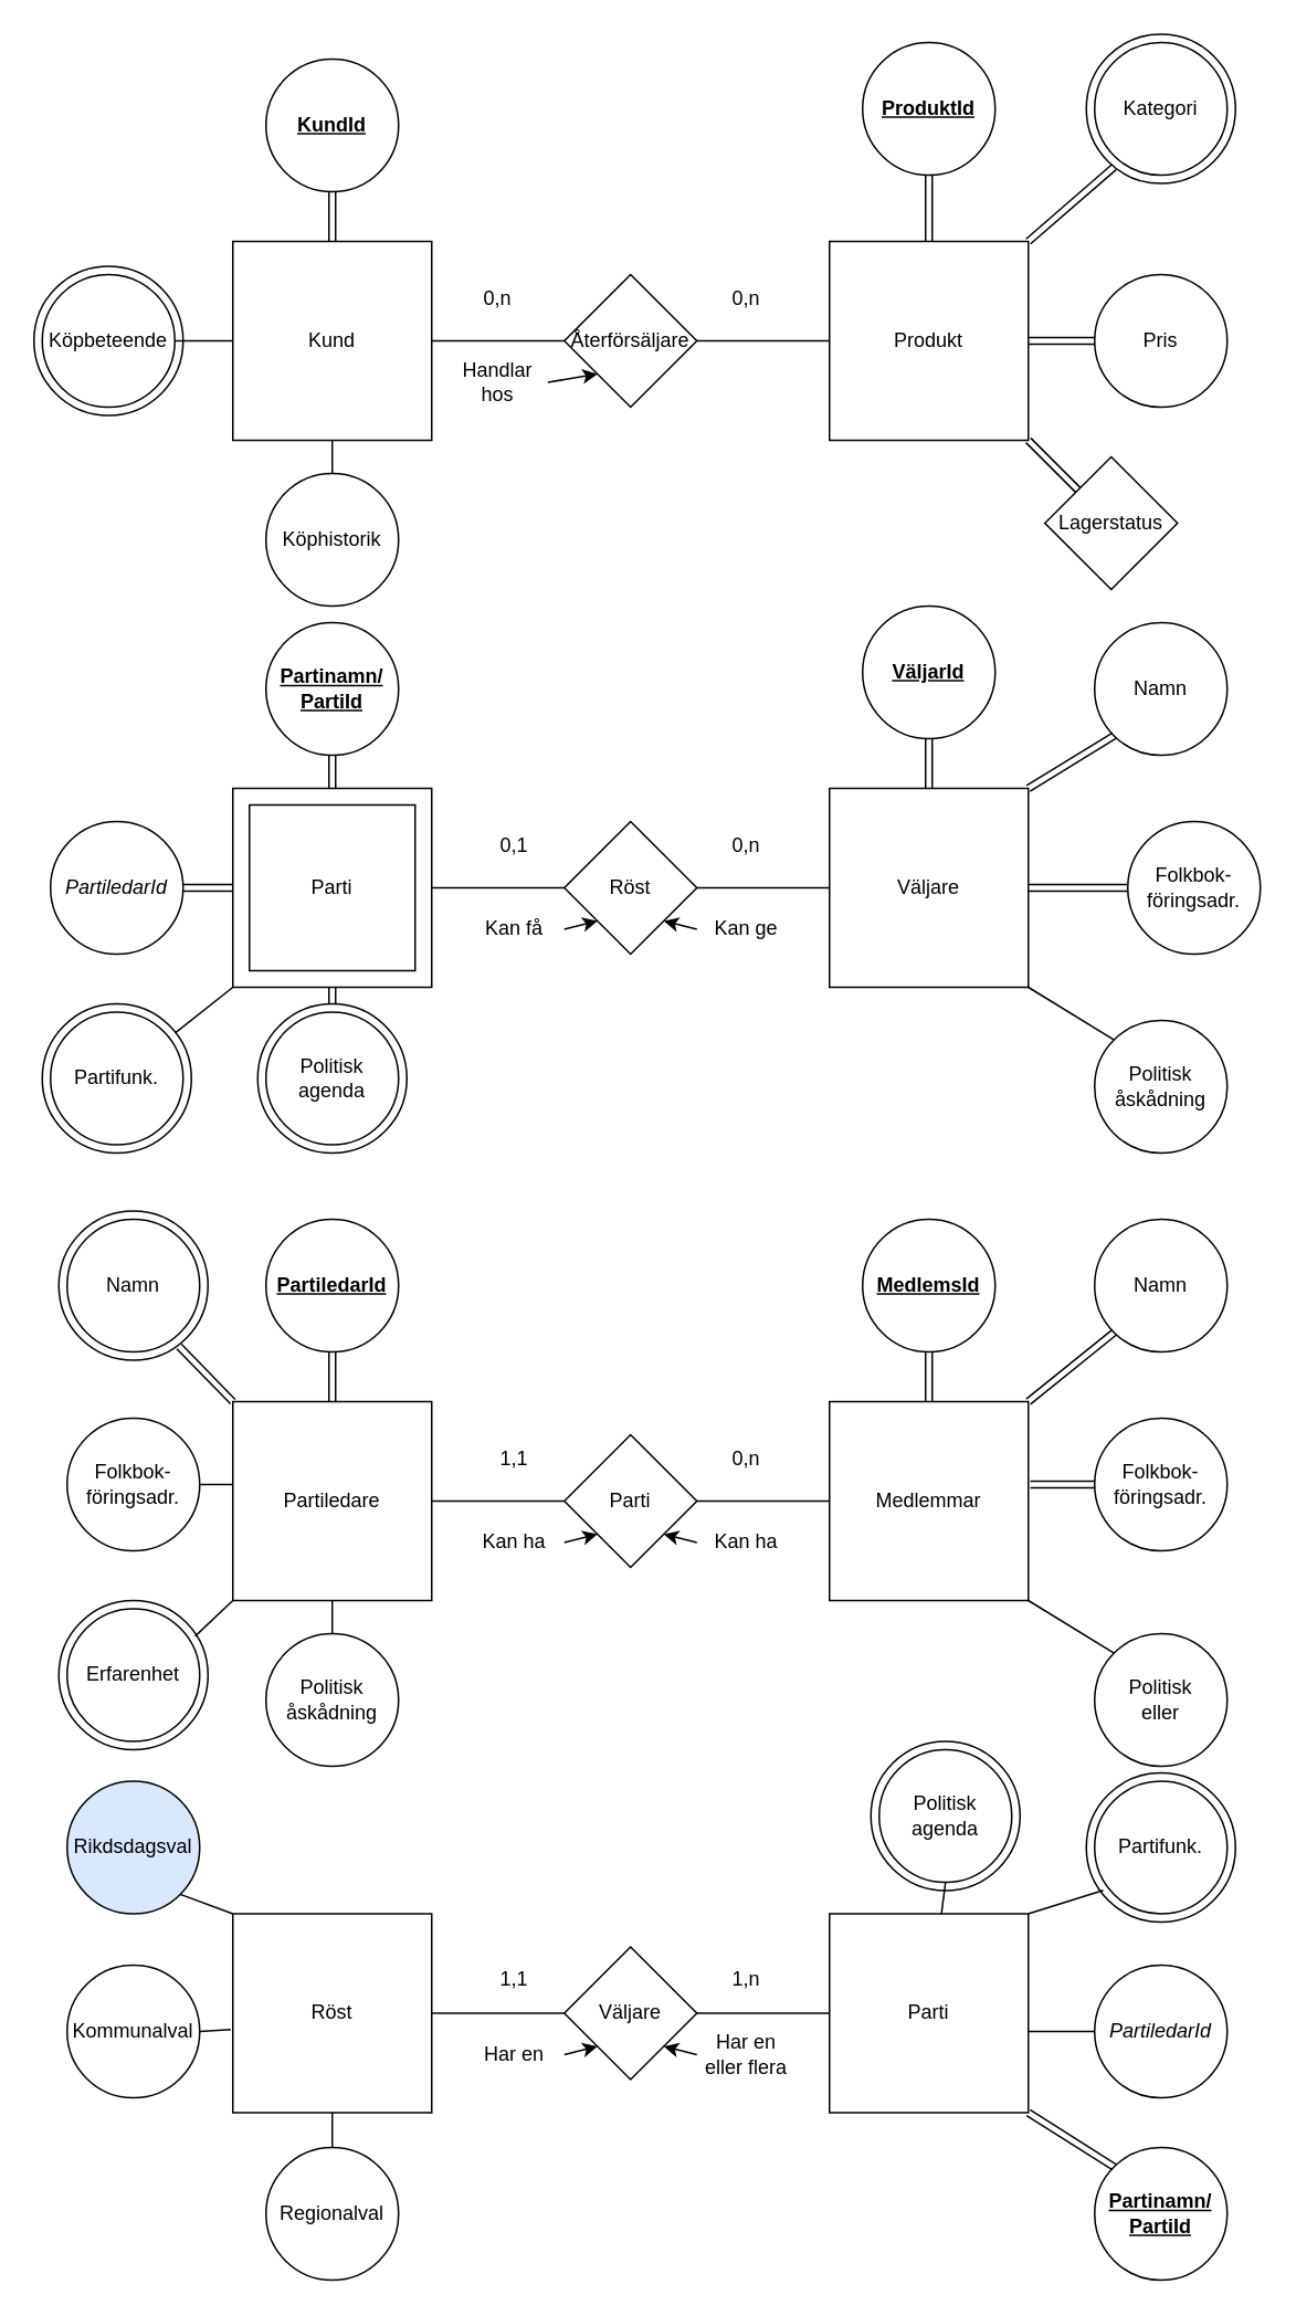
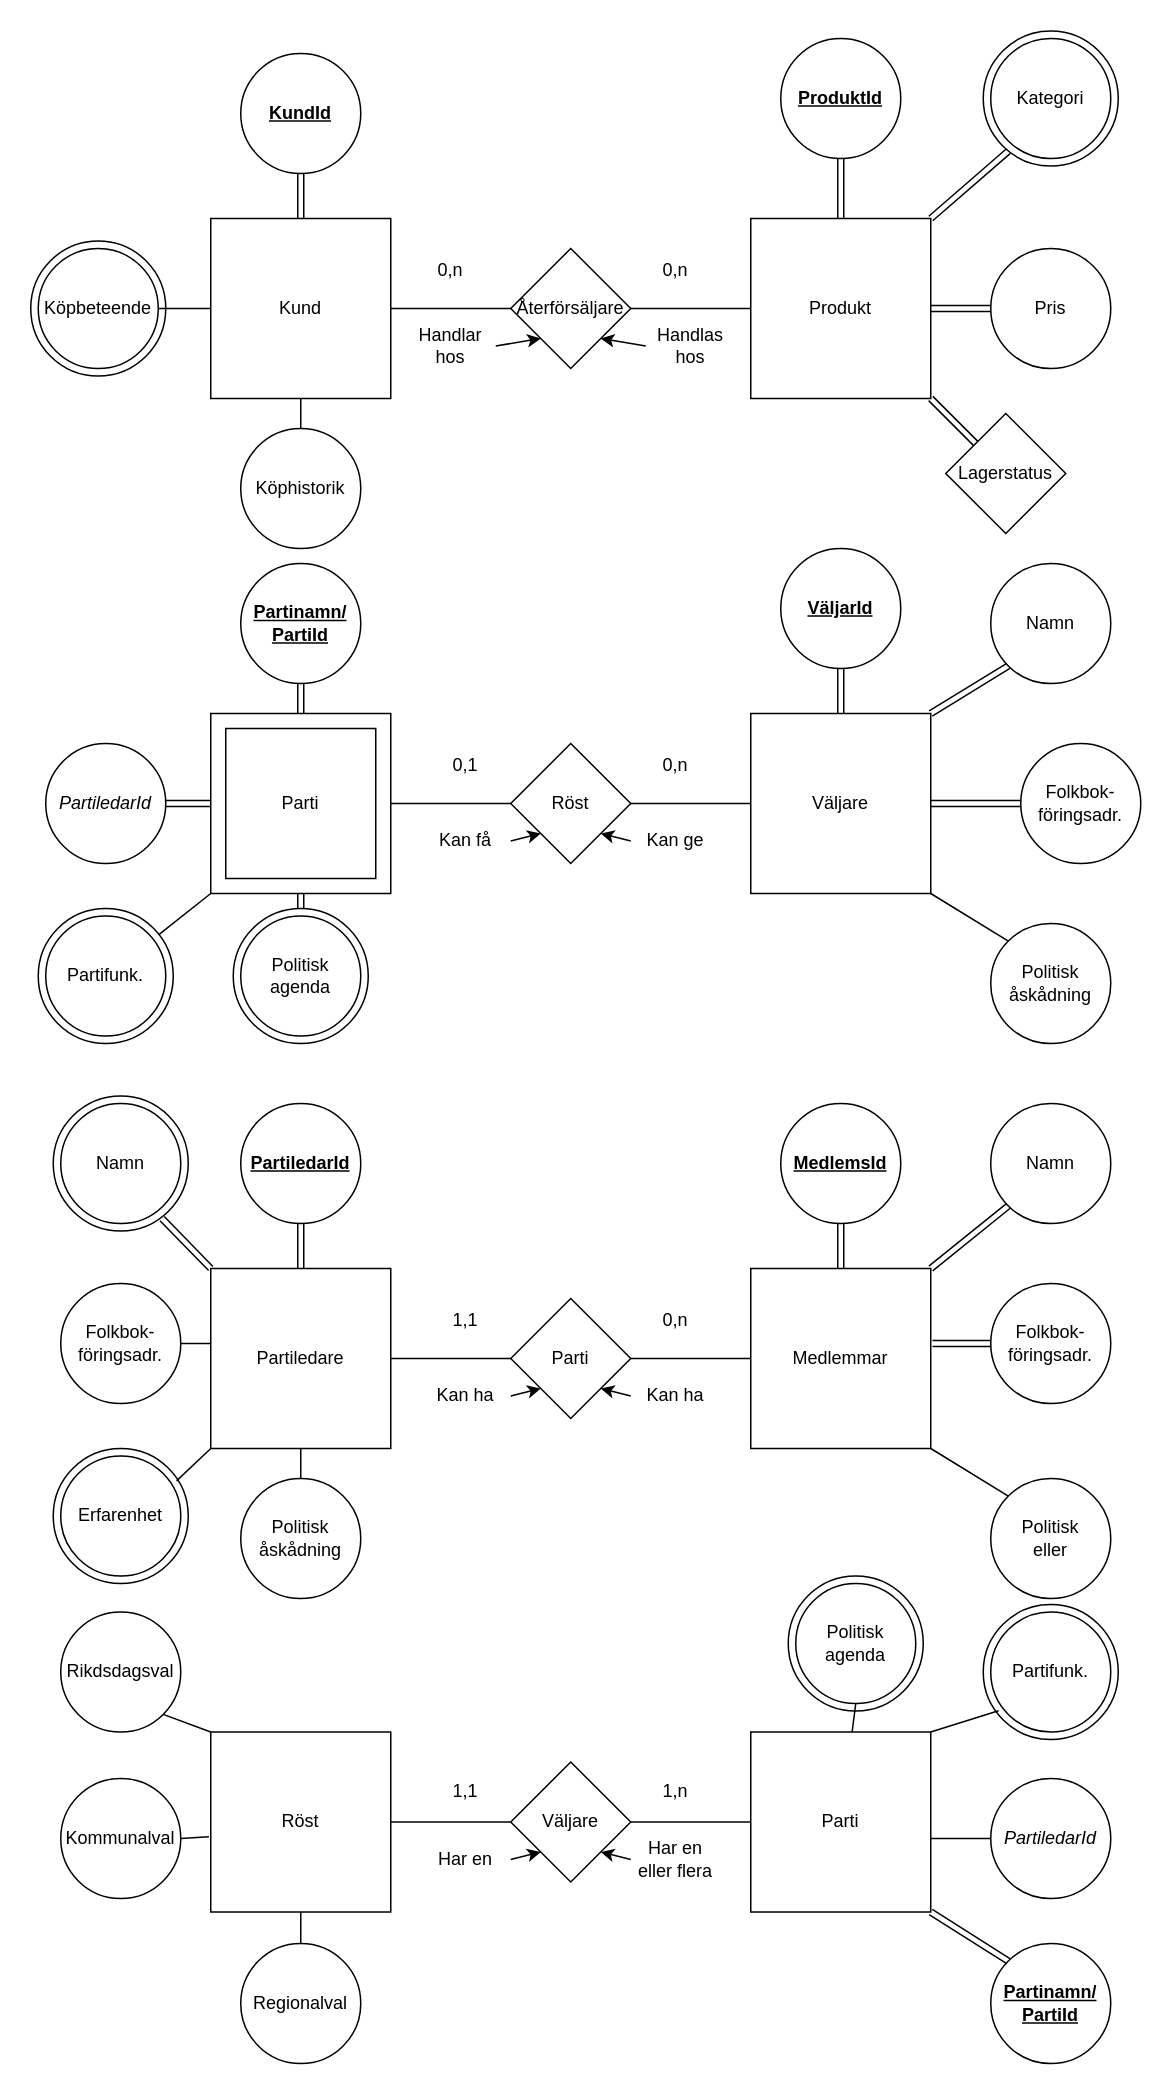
+ <mxCell id="20" value="" style="endArrow=classic;html=1;rounded=0;strokeWidth=1;entryX=1;entryY=1;entryDx=0;entryDy=0;exitX=0;exitY=0.5;exitDx=0;exitDy=0;" parent="1" source="18" target="13" edge="1"><mxGeometry width="50" height="50" relative="1" as="geometry"><mxPoint x="410" y="365" as="sourcePoint" /><mxPoint x="460" y="315" as="targetPoint" /></mxGeometry></mxCell>
+ <mxCell id="18" value="Handlas hos" style="text;html=1;strokeColor=none;fillColor=none;align=center;verticalAlign=middle;whiteSpace=wrap;rounded=0;" parent="1" vertex="1"><mxGeometry x="430" y="215" width="60" height="30" as="geometry" /></mxCell>
- <mxCell id="87" value="Rikdsdagsval" style="ellipse;whiteSpace=wrap;html=1;aspect=fixed;strokeColor=default;fillColor=#dae8fc;" parent="1" vertex="1"><mxGeometry x="40" y="1074" width="80" height="80" as="geometry" /></mxCell>
+ <mxCell id="87" value="Rikdsdagsval" style="ellipse;whiteSpace=wrap;html=1;aspect=fixed;strokeColor=default;" parent="1" vertex="1"><mxGeometry x="40" y="1074" width="80" height="80" as="geometry" /></mxCell>
